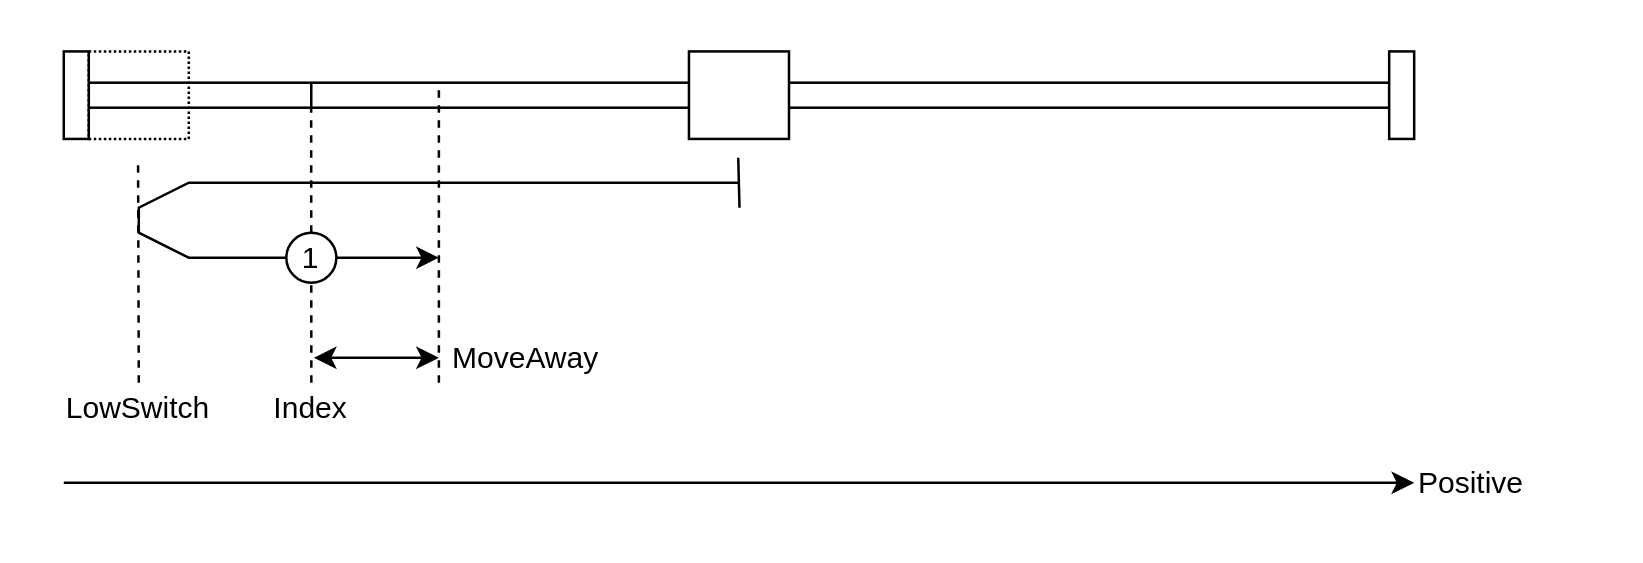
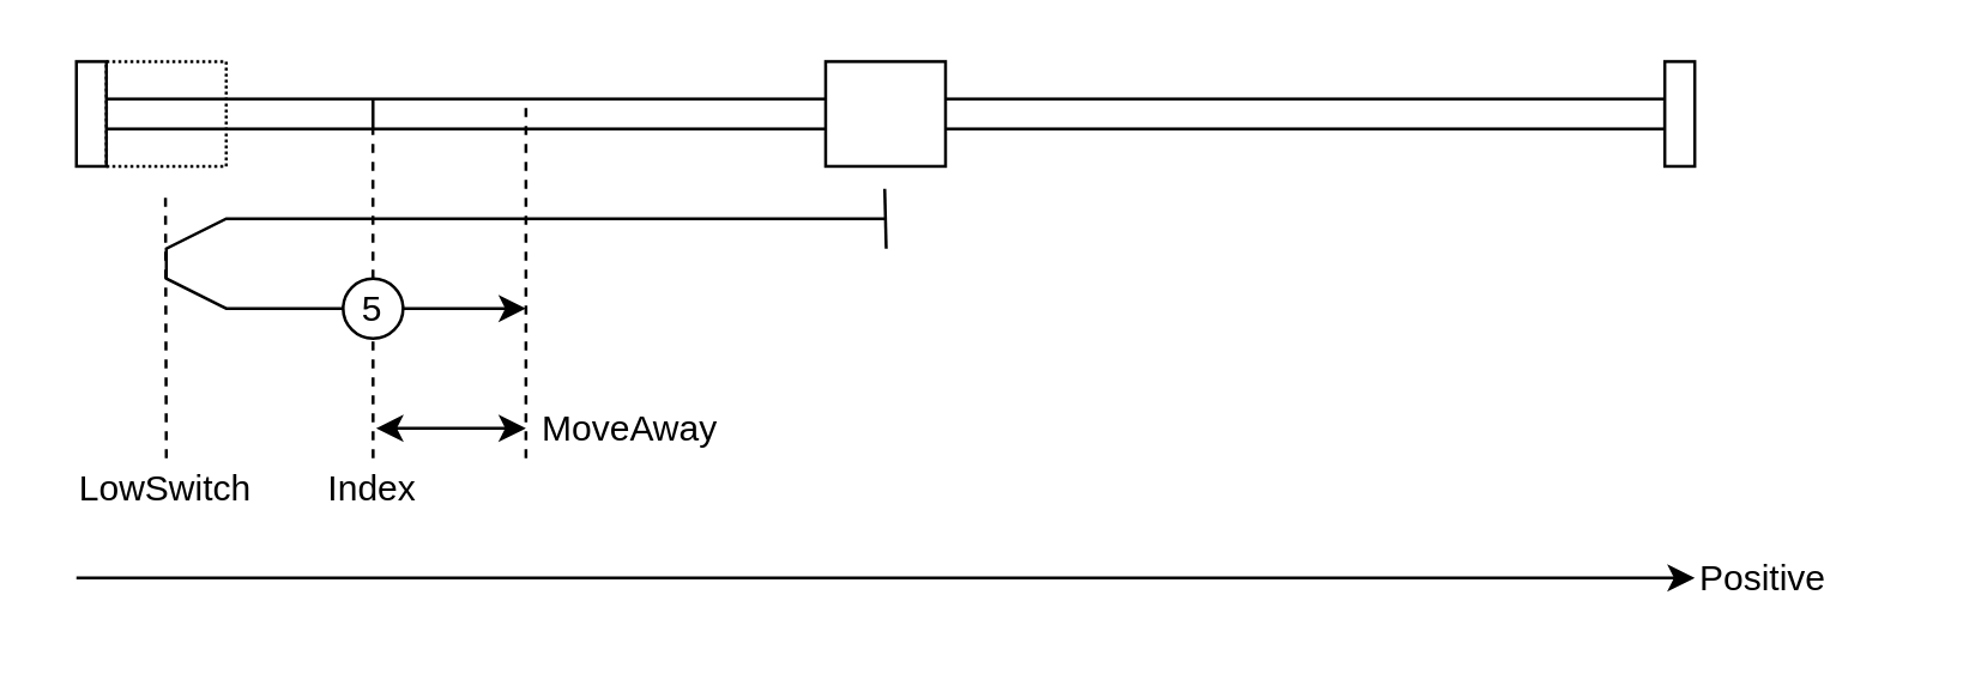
- <mxCell id="11" value="1" style="ellipse;whiteSpace=wrap;html=1;aspect=fixed;" vertex="1" parent="1"><mxGeometry x="114" y="92.5" width="20" height="20" as="geometry" /></mxCell>
+ <mxCell id="11" value="5" style="ellipse;whiteSpace=wrap;html=1;aspect=fixed;" vertex="1" parent="1"><mxGeometry x="114" y="92.5" width="20" height="20" as="geometry" /></mxCell>
